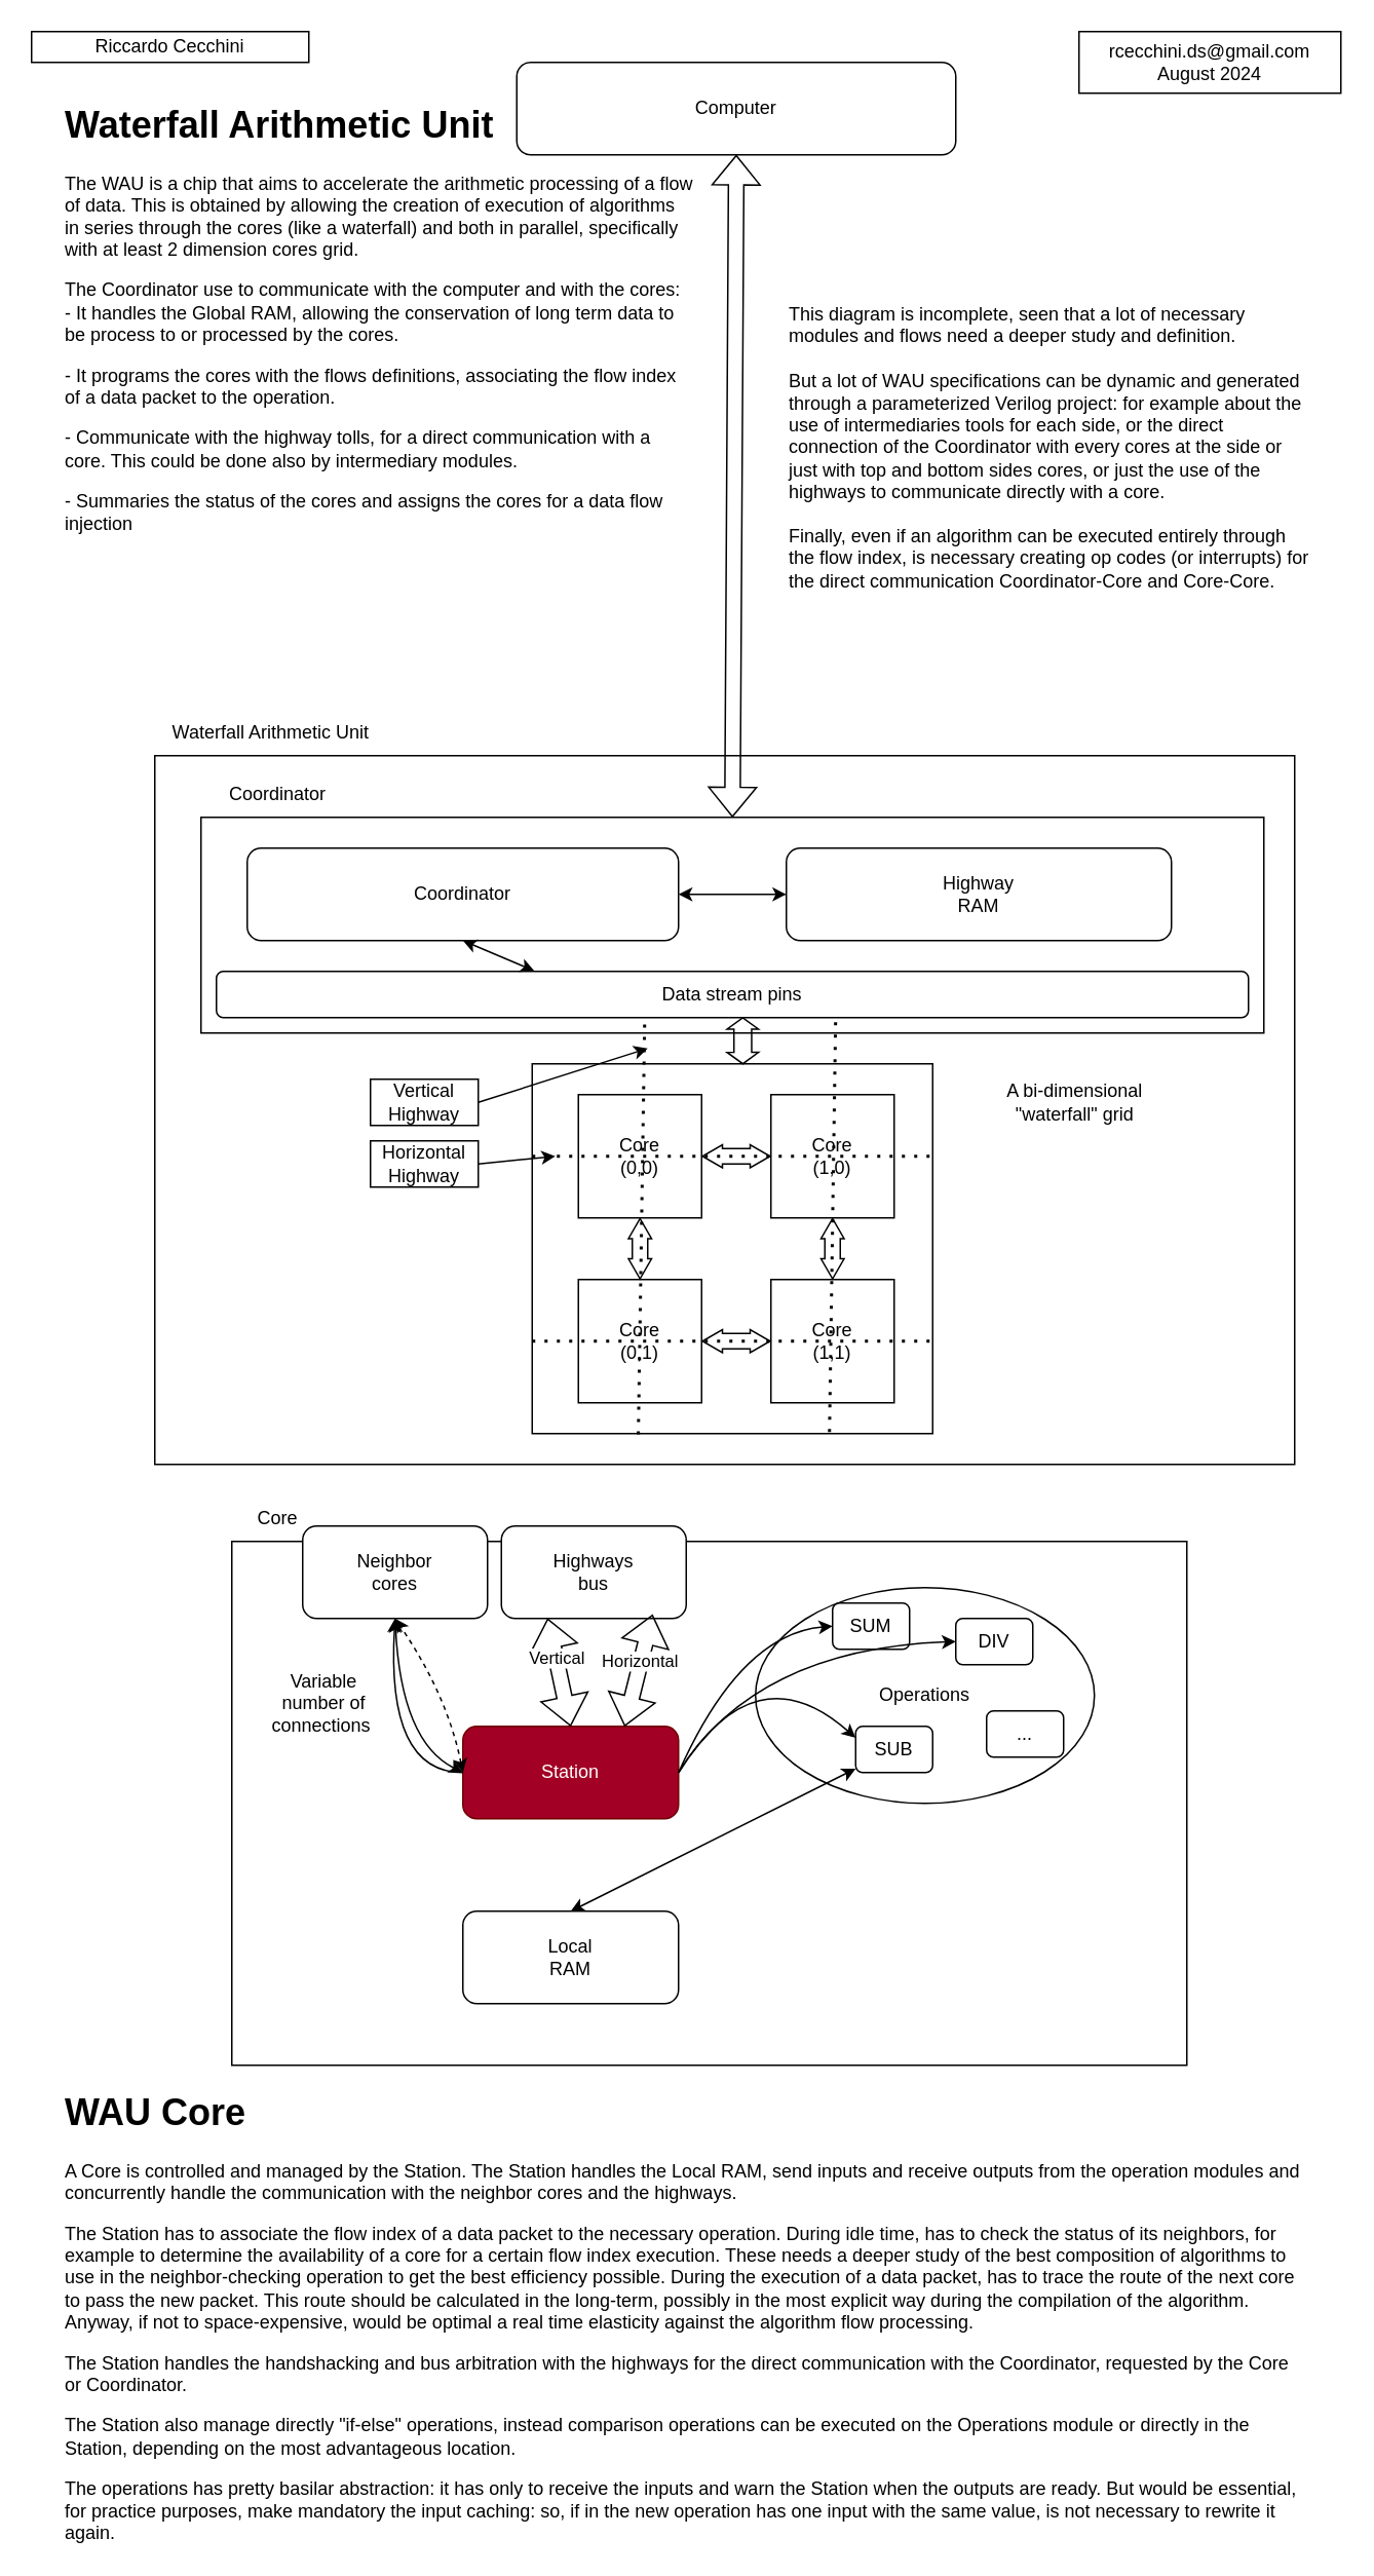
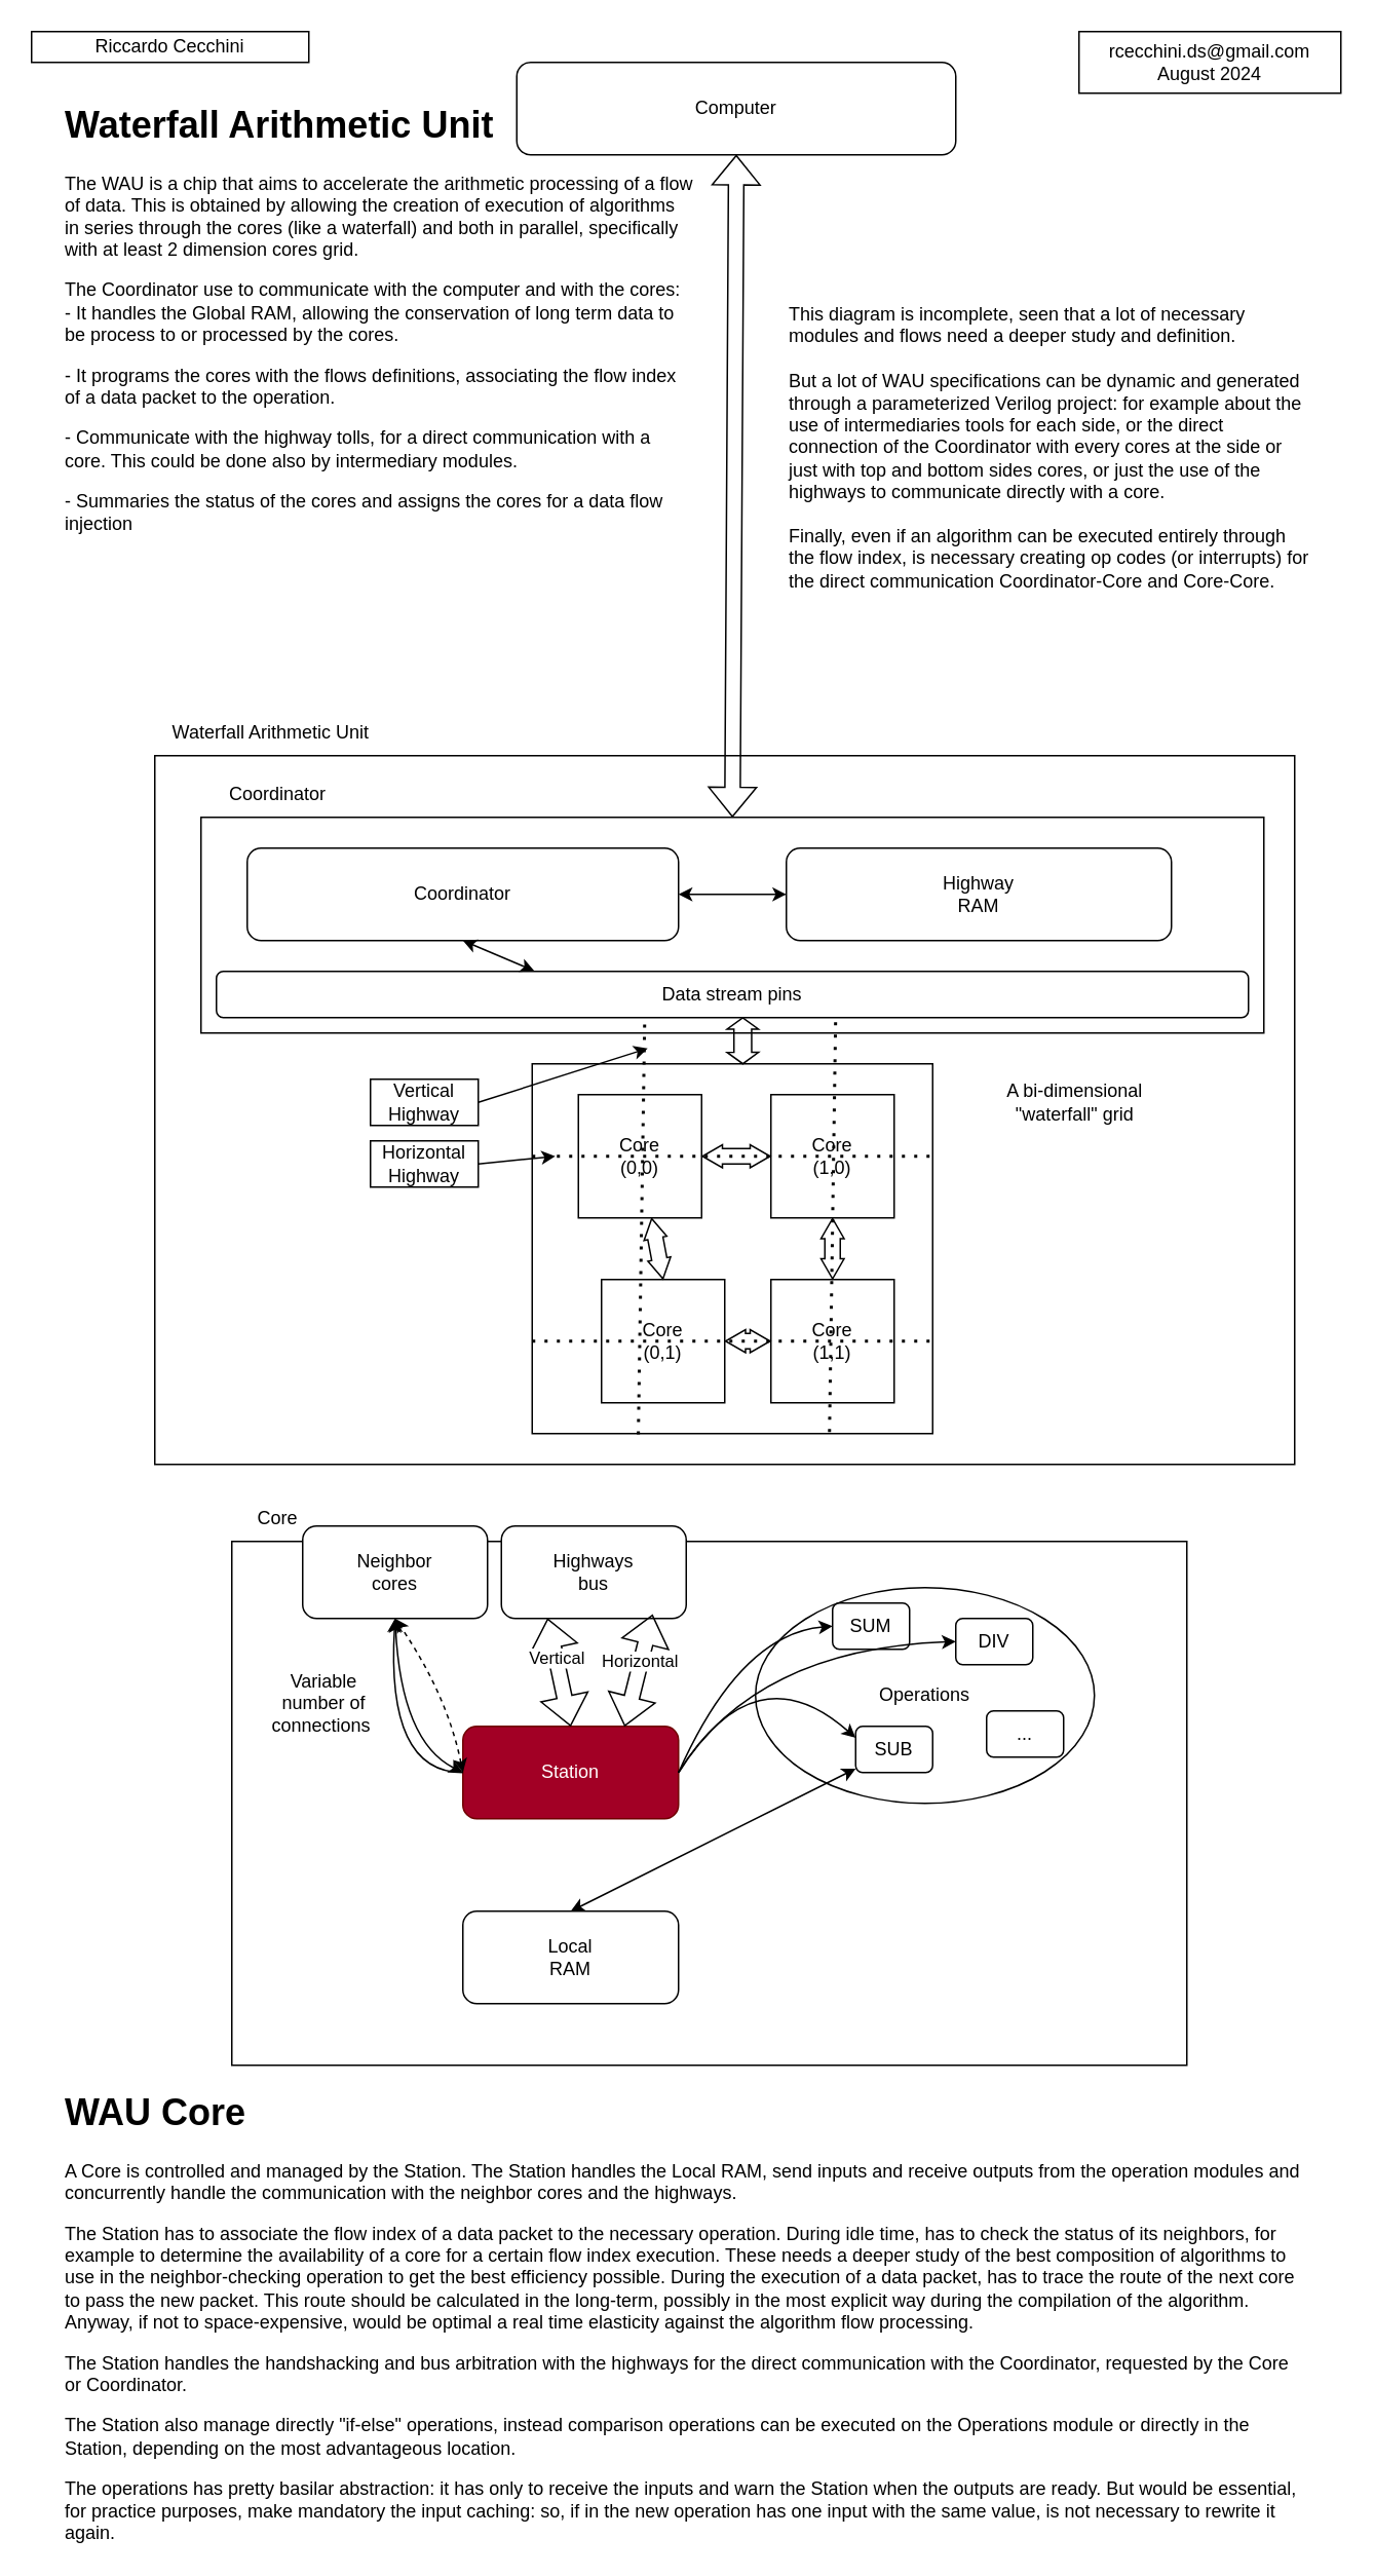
- <mxCell id="14" value="Core&lt;div&gt;(0,1)&lt;/div&gt;" style="whiteSpace=wrap;html=1;aspect=fixed;" parent="10" vertex="1"><mxGeometry x="30" y="140" width="80" height="80" as="geometry" /></mxCell>
+ <mxCell id="14" value="Core&lt;div&gt;(0,1)&lt;/div&gt;" style="whiteSpace=wrap;html=1;aspect=fixed;" parent="10" vertex="1"><mxGeometry x="45" y="140" width="80" height="80" as="geometry" /></mxCell>
